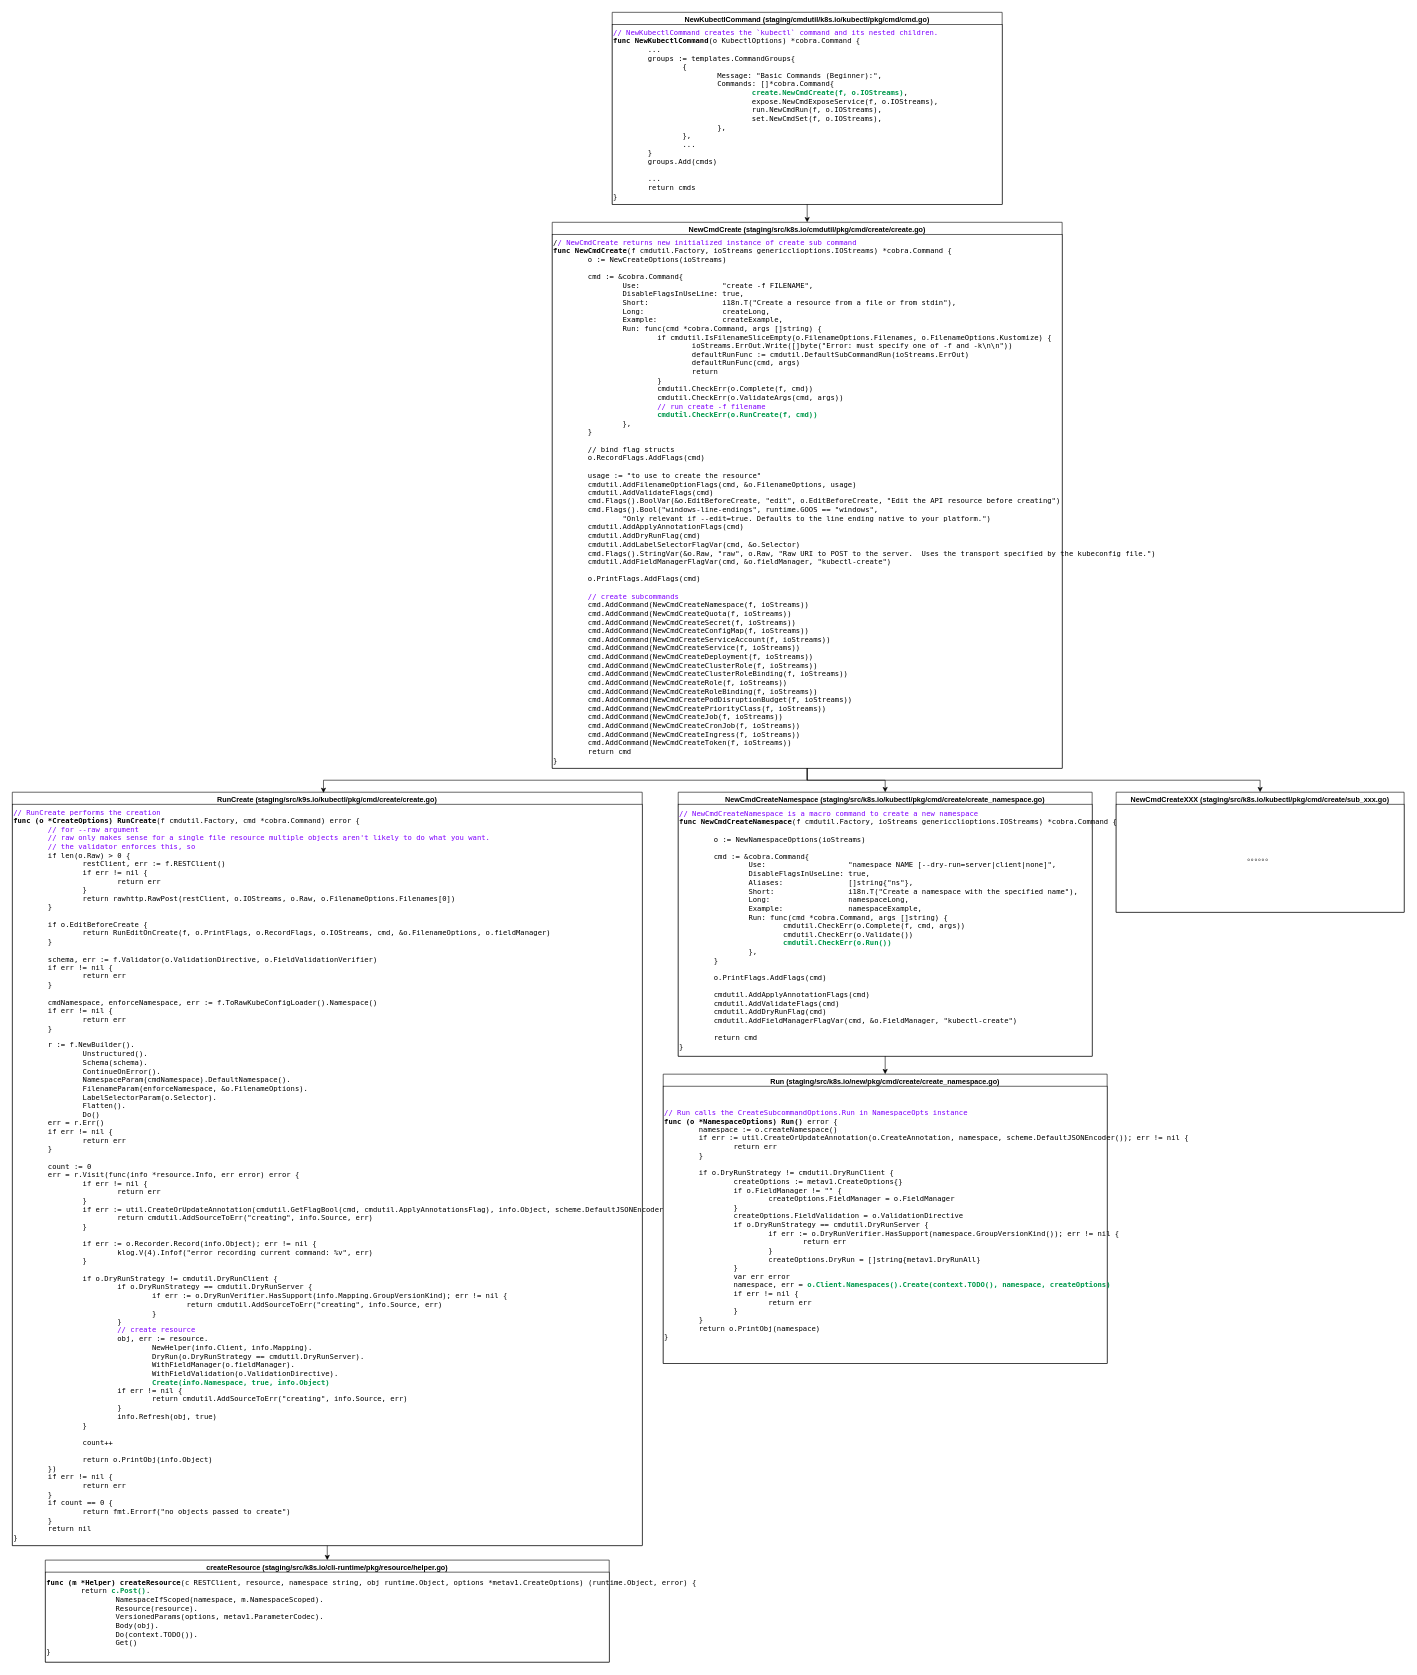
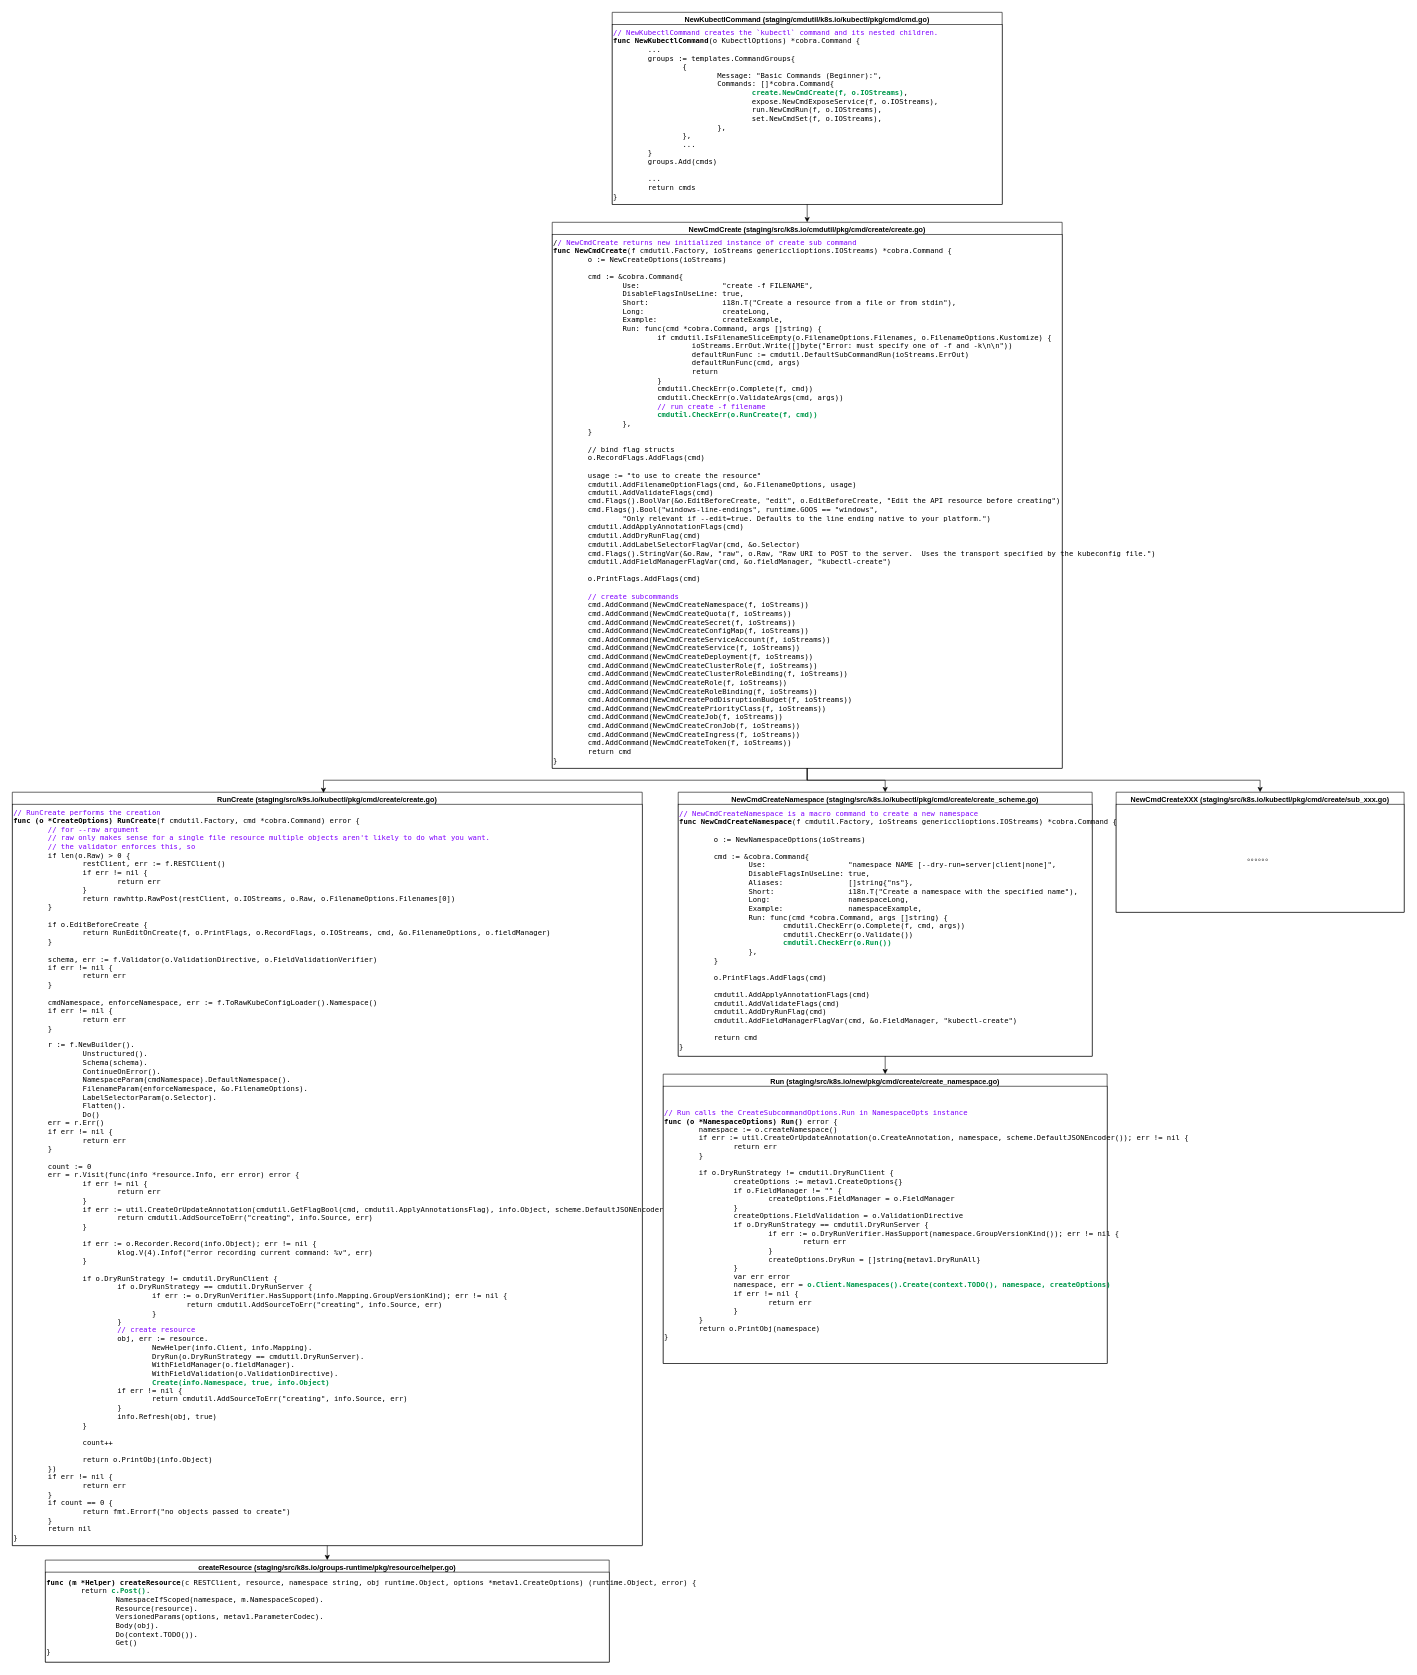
- <mxCell id="10" value="NewCmdCreateNamespace (staging/src/k8s.io/kubectl/pkg/cmd/create/create_namespace.go)" style="swimlane;fontColor=#000000;" vertex="1" parent="1"><mxGeometry x="1130" y="1320" width="690" height="440" as="geometry" /></mxCell>
+ <mxCell id="10" value="NewCmdCreateNamespace (staging/src/k8s.io/kubectl/pkg/cmd/create/create_scheme.go)" style="swimlane;fontColor=#000000;" vertex="1" parent="1"><mxGeometry x="1130" y="1320" width="690" height="440" as="geometry" /></mxCell>
- <mxCell id="8" value="createResource (staging/src/k8s.io/cli-runtime/pkg/resource/helper.go)" style="swimlane;fontColor=#000000;" vertex="1" parent="1"><mxGeometry x="75" y="2600" width="940" height="170" as="geometry" /></mxCell>
+ <mxCell id="8" value="createResource (staging/src/k8s.io/groups-runtime/pkg/resource/helper.go)" style="swimlane;fontColor=#000000;" vertex="1" parent="1"><mxGeometry x="75" y="2600" width="940" height="170" as="geometry" /></mxCell>
